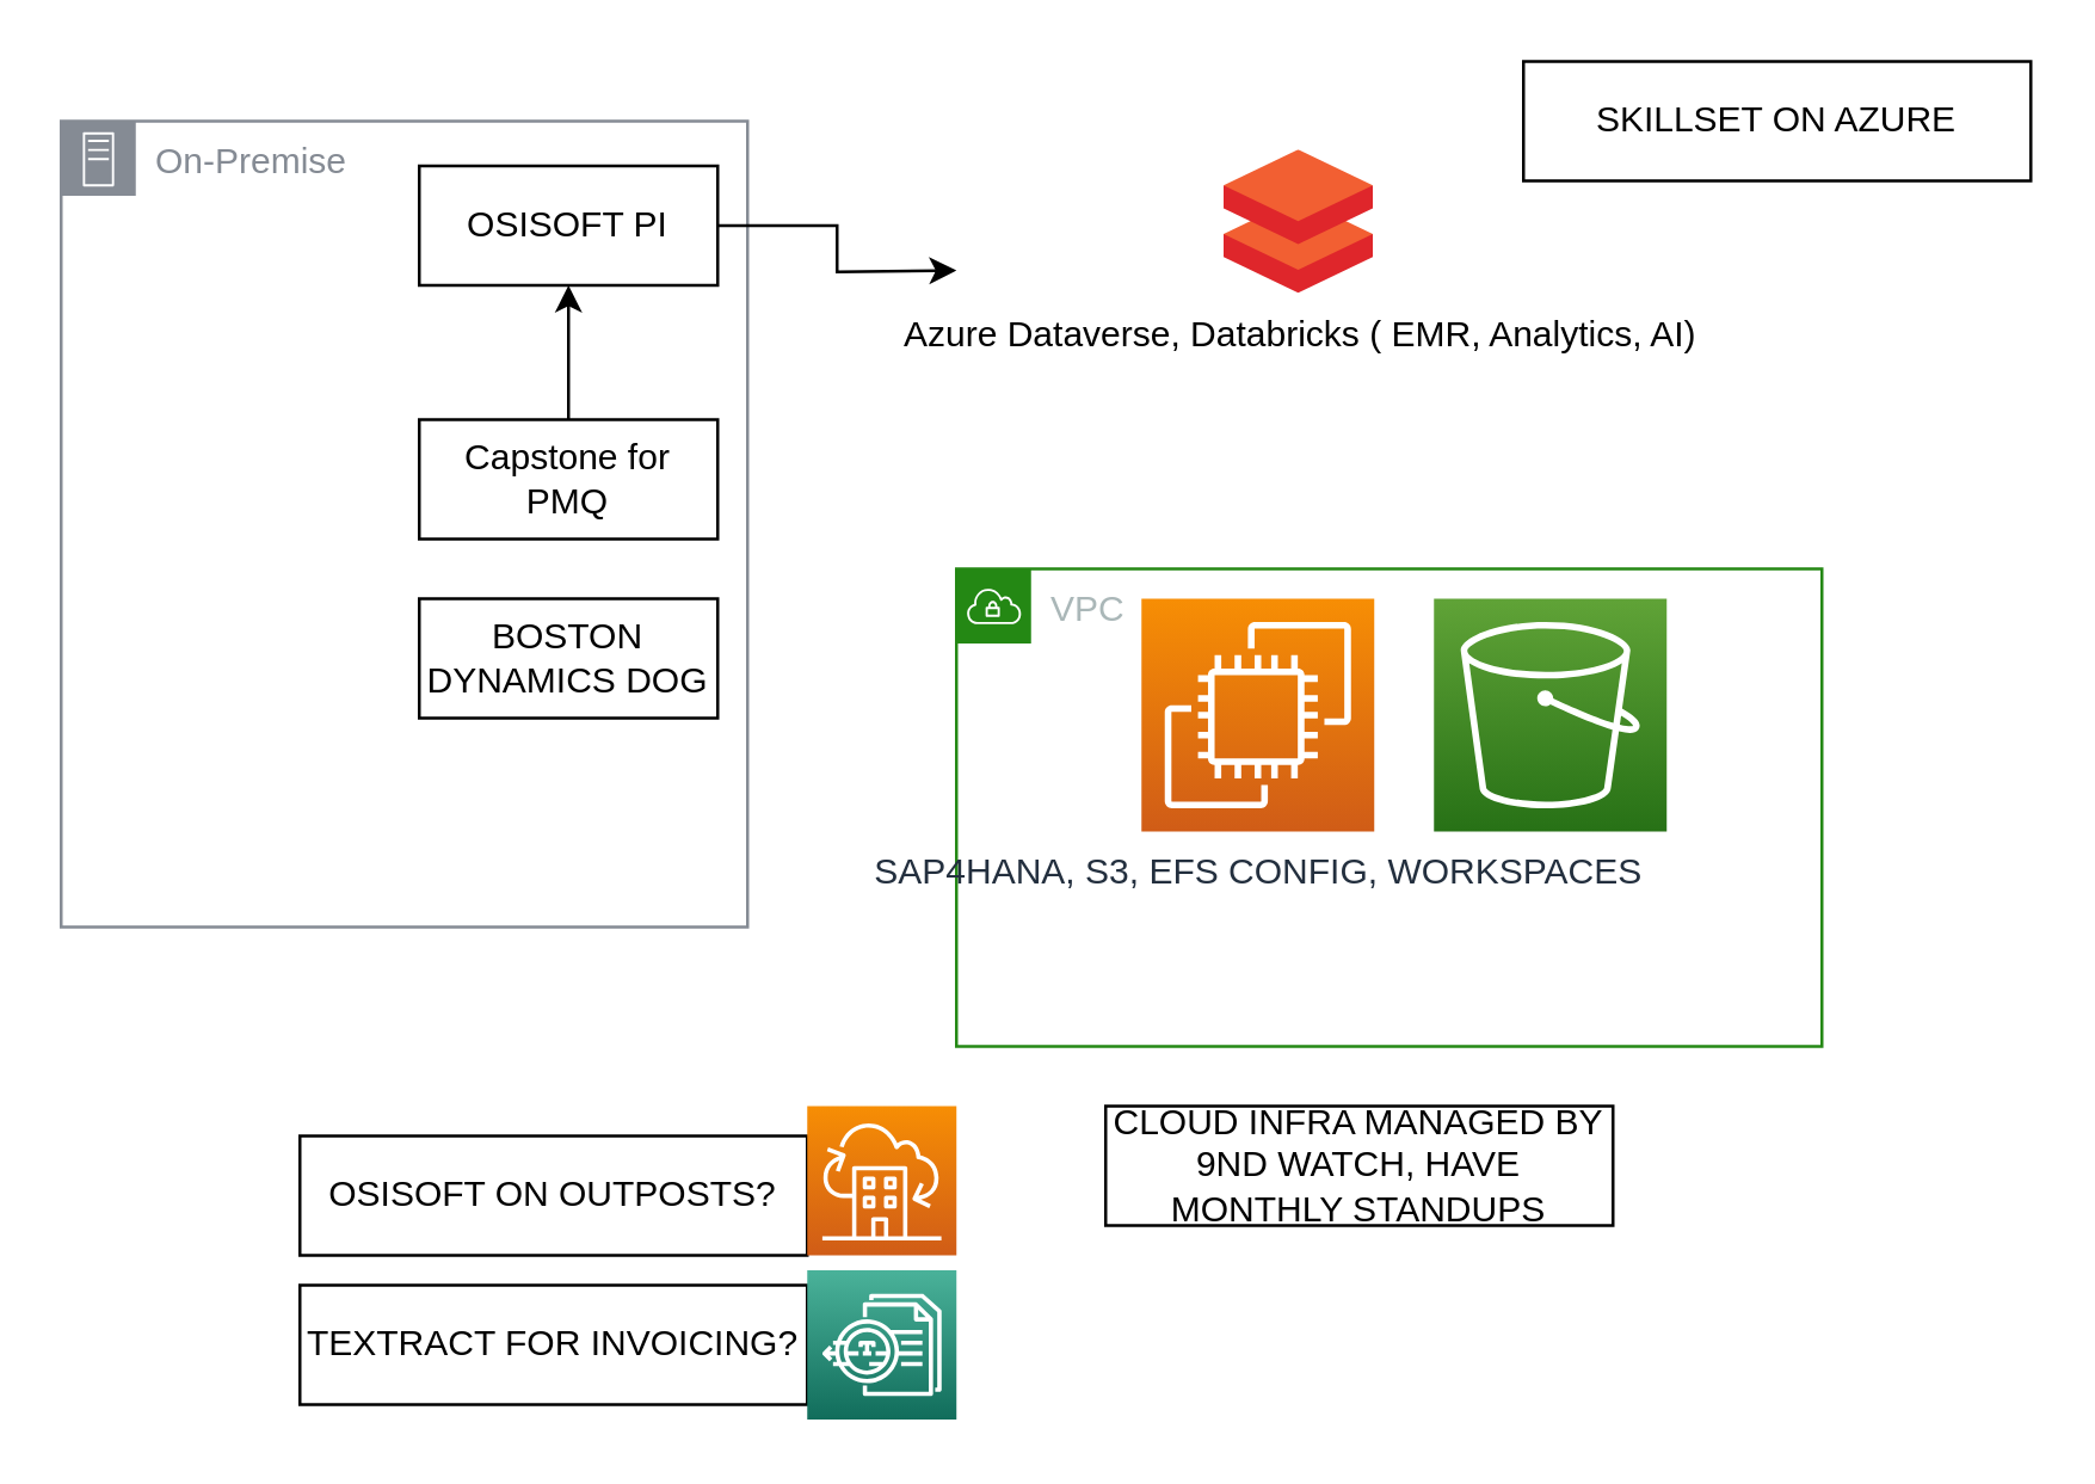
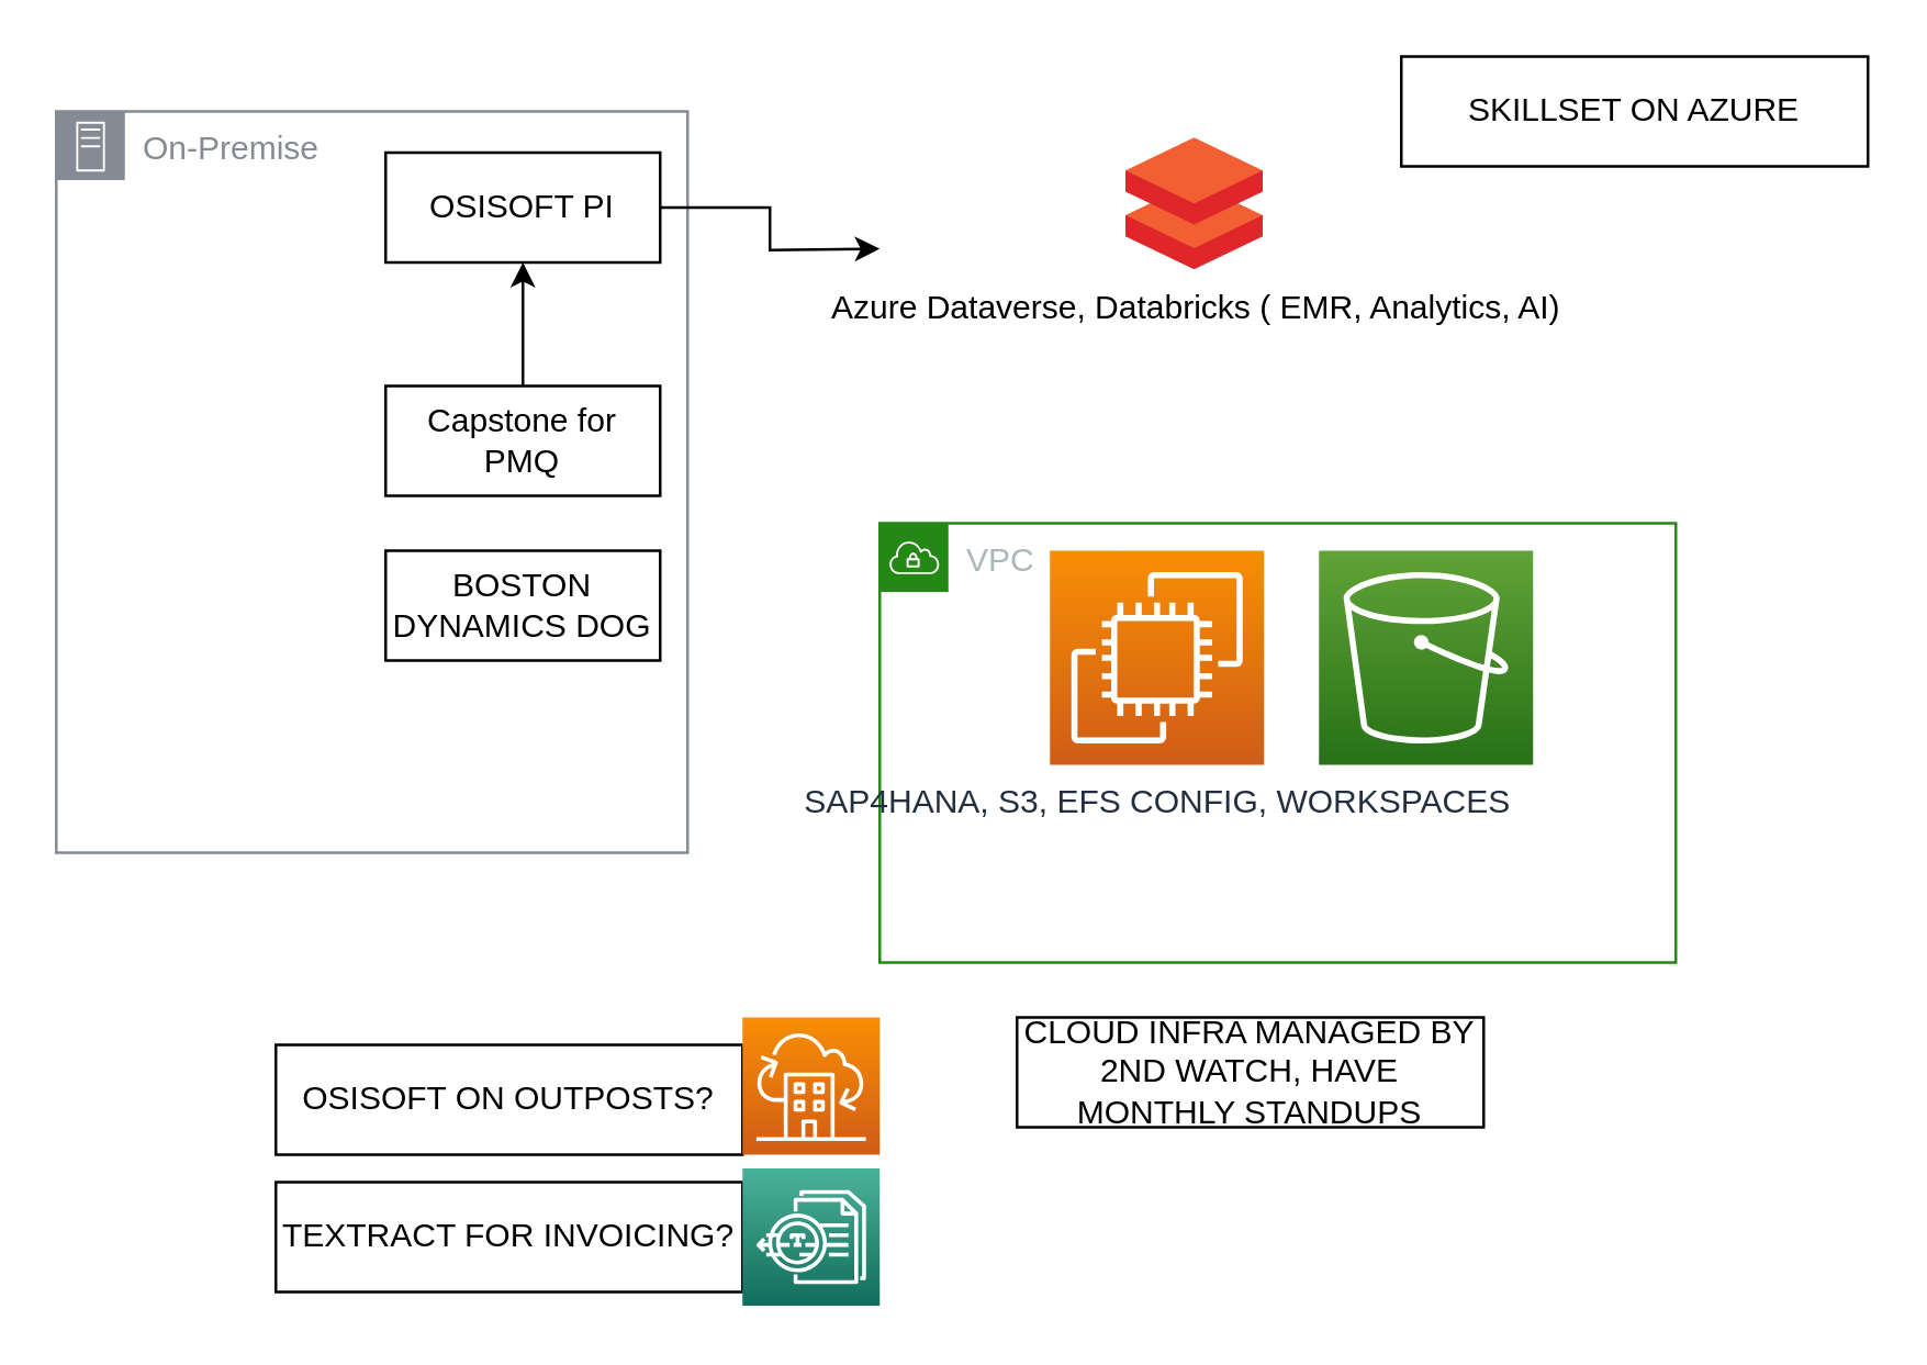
- <mxCell id="15" value="CLOUD INFRA MANAGED BY 9ND WATCH, HAVE MONTHLY STANDUPS" style="rounded=0;whiteSpace=wrap;html=1;" vertex="1" parent="1"><mxGeometry x="370" y="370" width="170" height="40" as="geometry" /></mxCell>
+ <mxCell id="15" value="CLOUD INFRA MANAGED BY 2ND WATCH, HAVE MONTHLY STANDUPS" style="rounded=0;whiteSpace=wrap;html=1;" vertex="1" parent="1"><mxGeometry x="370" y="370" width="170" height="40" as="geometry" /></mxCell>
